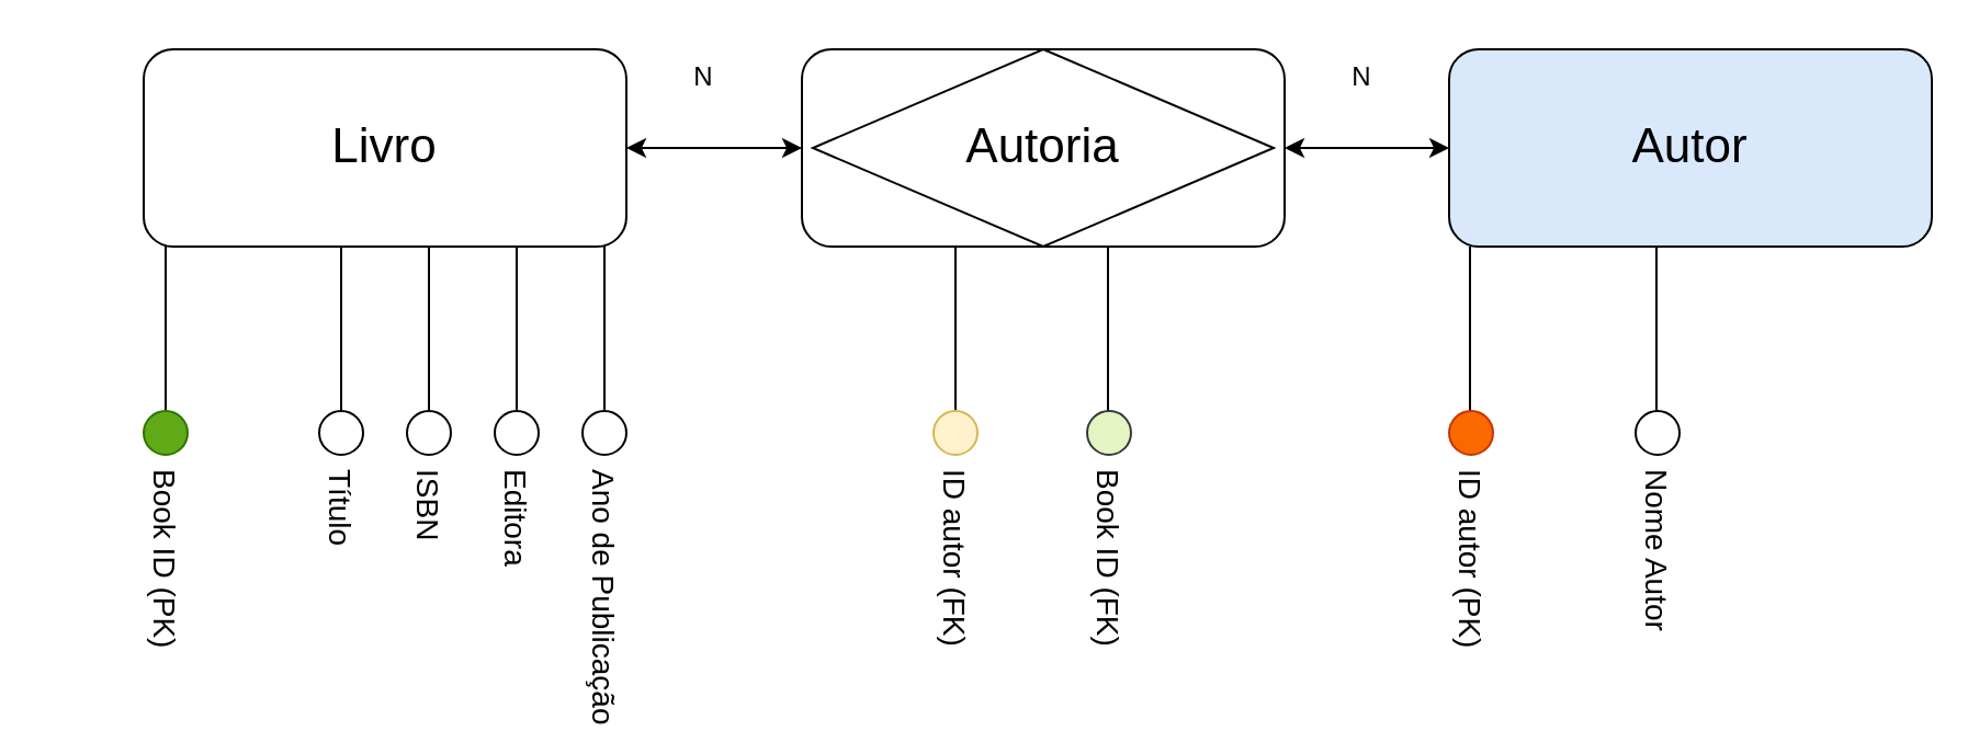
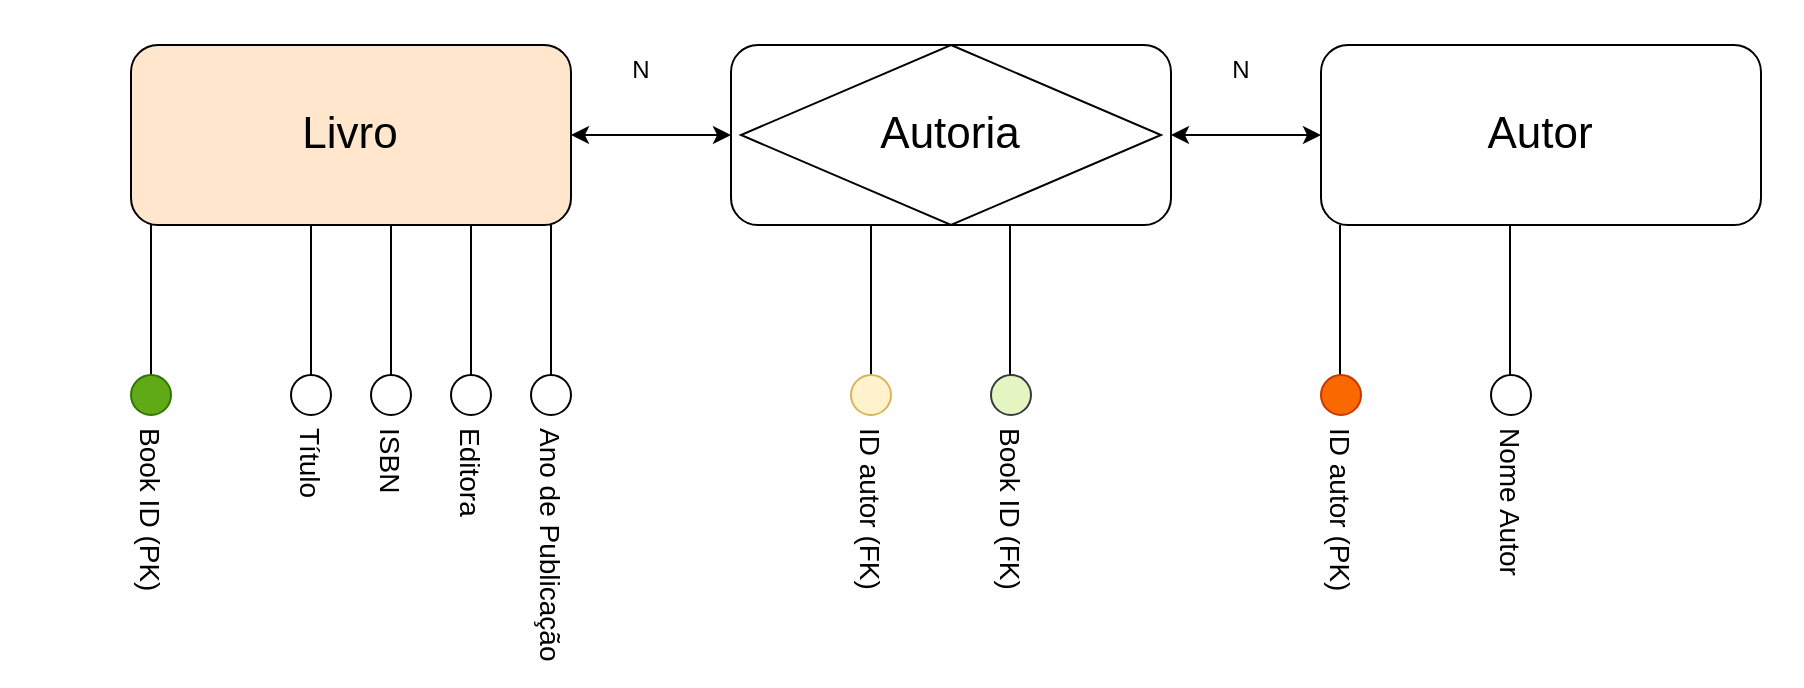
- <mxCell id="2" value="&lt;font style=&quot;font-size: 22px;&quot;&gt;Livro&lt;/font&gt;" style="rounded=1;whiteSpace=wrap;html=1;" parent="1" vertex="1"><mxGeometry x="65" y="22" width="220" height="90" as="geometry" /></mxCell>
+ <mxCell id="2" value="&lt;font style=&quot;font-size: 22px;&quot;&gt;Livro&lt;/font&gt;" style="rounded=1;whiteSpace=wrap;html=1;fillColor=#ffe6cc;" parent="1" vertex="1"><mxGeometry x="65" y="22" width="220" height="90" as="geometry" /></mxCell>
- <mxCell id="5" value="&lt;font style=&quot;font-size: 22px;&quot;&gt;Autor&lt;/font&gt;" style="rounded=1;whiteSpace=wrap;html=1;fillColor=#dae8fc;" parent="1" vertex="1"><mxGeometry x="660" y="22" width="220" height="90" as="geometry" /></mxCell>
+ <mxCell id="5" value="&lt;font style=&quot;font-size: 22px;&quot;&gt;Autor&lt;/font&gt;" style="rounded=1;whiteSpace=wrap;html=1;" parent="1" vertex="1"><mxGeometry x="660" y="22" width="220" height="90" as="geometry" /></mxCell>
